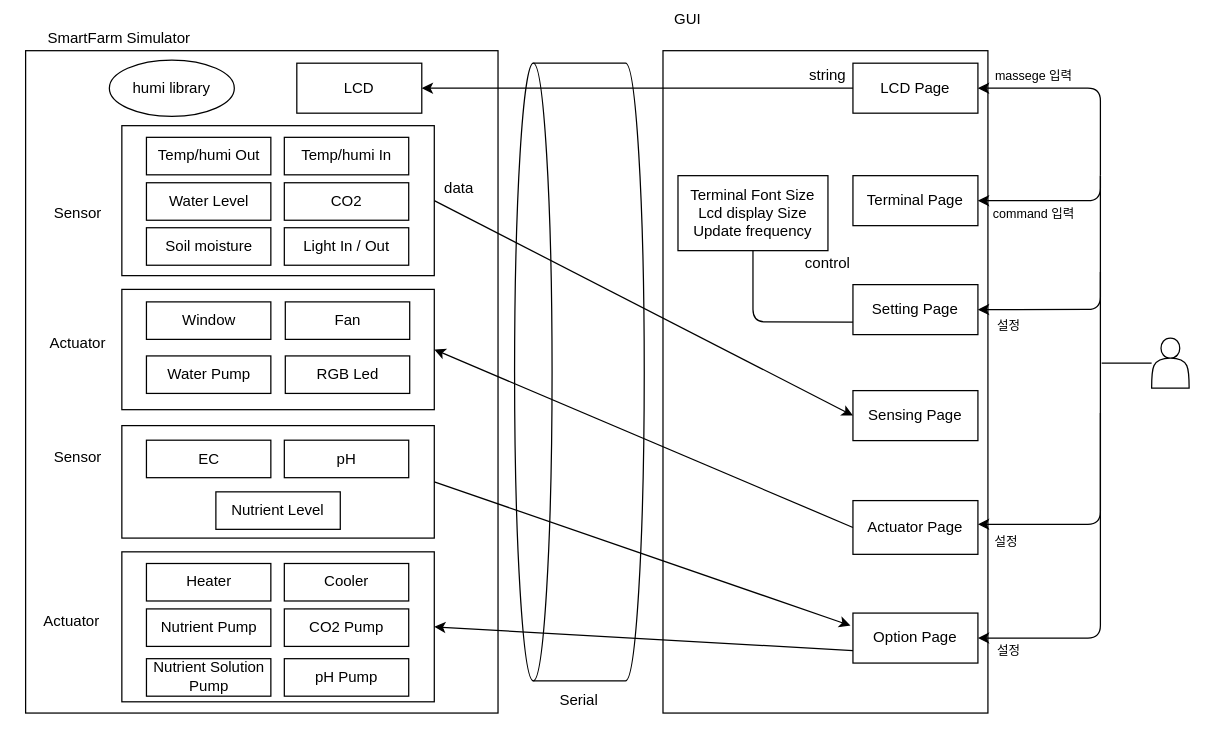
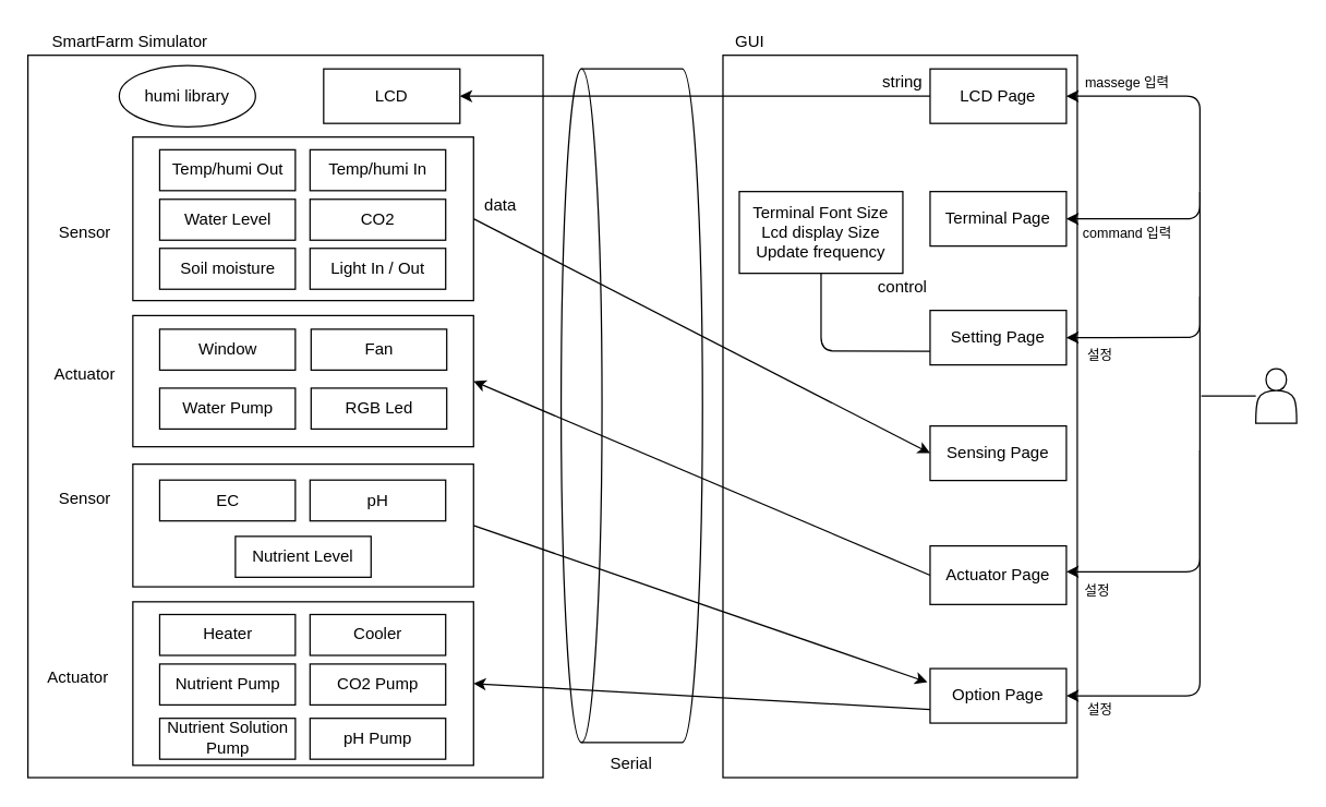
- <mxCell id="6" value="GUI" style="text;html=1;strokeColor=none;fillColor=none;align=center;verticalAlign=middle;whiteSpace=wrap;rounded=0;" parent="1" vertex="1"><mxGeometry x="530" y="5" width="40" height="20" as="geometry" /></mxCell>
+ <mxCell id="6" value="GUI" style="text;html=1;strokeColor=none;fillColor=none;align=center;verticalAlign=middle;whiteSpace=wrap;rounded=0;" parent="1" vertex="1"><mxGeometry x="530" y="20" width="40" height="20" as="geometry" /></mxCell>
